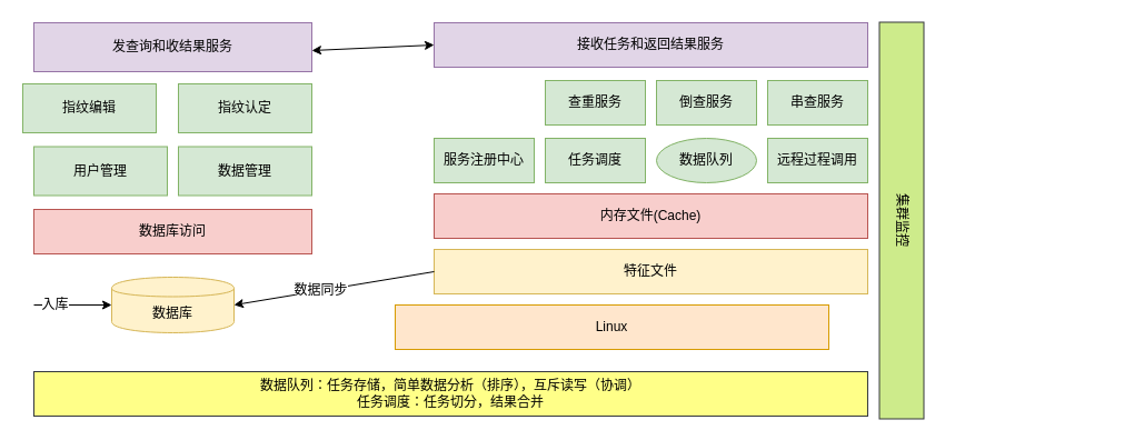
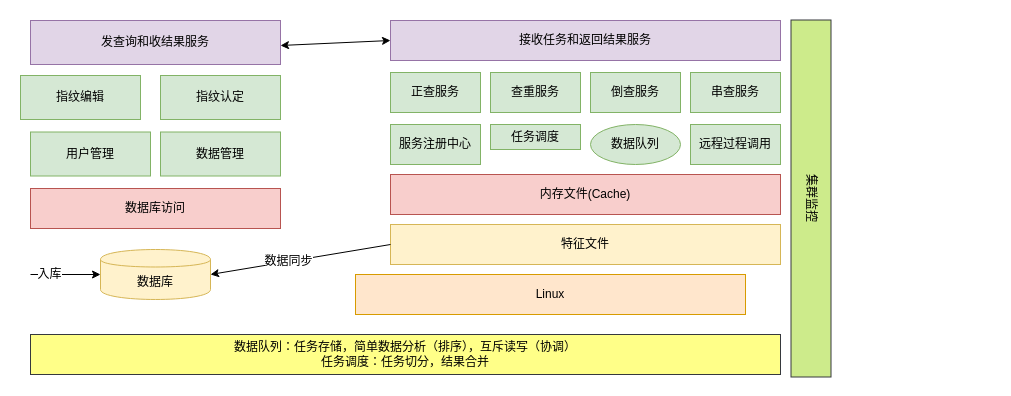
+ <mxCell id="10" value="正查服务" style="rounded=0;whiteSpace=wrap;html=1;fillColor=#d5e8d4;strokeColor=#82b366;" vertex="1" parent="1"><mxGeometry x="390" y="72" width="90" height="40" as="geometry" /></mxCell>
- <mxCell id="14" value="任务调度" style="rounded=0;whiteSpace=wrap;html=1;fillColor=#d5e8d4;strokeColor=#82b366;" vertex="1" parent="1"><mxGeometry x="490" y="124" width="90" height="40" as="geometry" /></mxCell>
+ <mxCell id="14" value="任务调度" style="rounded=0;whiteSpace=wrap;html=1;fillColor=#d5e8d4;strokeColor=#82b366;" vertex="1" parent="1"><mxGeometry x="490" y="124" width="90" height="25" as="geometry" /></mxCell>
